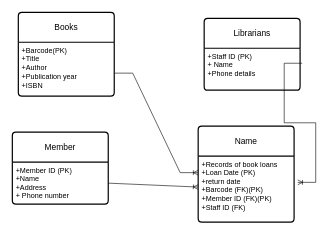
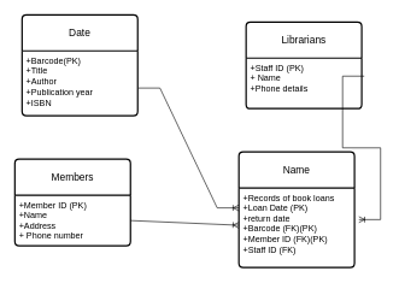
- <mxCell id="4" value="Books" style="swimlane;childLayout=stackLayout;horizontal=1;startSize=50;horizontalStack=0;rounded=1;fontSize=14;fontStyle=0;strokeWidth=2;resizeParent=0;resizeLast=1;shadow=0;dashed=0;align=center;arcSize=4;whiteSpace=wrap;html=1;" vertex="1" parent="1"><mxGeometry x="30" y="20" width="160" height="140" as="geometry" /></mxCell>
+ <mxCell id="4" value="Date" style="swimlane;childLayout=stackLayout;horizontal=1;startSize=50;horizontalStack=0;rounded=1;fontSize=14;fontStyle=0;strokeWidth=2;resizeParent=0;resizeLast=1;shadow=0;dashed=0;align=center;arcSize=4;whiteSpace=wrap;html=1;" vertex="1" parent="1"><mxGeometry x="30" y="20" width="160" height="140" as="geometry" /></mxCell>
- <mxCell id="8" value="Member" style="swimlane;childLayout=stackLayout;horizontal=1;startSize=50;horizontalStack=0;rounded=1;fontSize=14;fontStyle=0;strokeWidth=2;resizeParent=0;resizeLast=1;shadow=0;dashed=0;align=center;arcSize=4;whiteSpace=wrap;html=1;" vertex="1" parent="1"><mxGeometry x="20" y="220" width="160" height="120" as="geometry" /></mxCell>
+ <mxCell id="8" value="Members" style="swimlane;childLayout=stackLayout;horizontal=1;startSize=50;horizontalStack=0;rounded=1;fontSize=14;fontStyle=0;strokeWidth=2;resizeParent=0;resizeLast=1;shadow=0;dashed=0;align=center;arcSize=4;whiteSpace=wrap;html=1;" vertex="1" parent="1"><mxGeometry x="20" y="220" width="160" height="120" as="geometry" /></mxCell>
